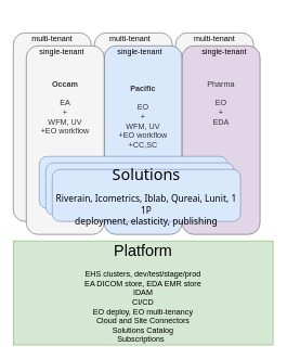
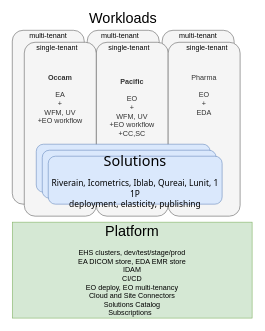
+ <mxCell id="18" value="&lt;font style=&quot;font-size: 24px&quot;&gt;Workloads&lt;/font&gt;" style="text;html=1;strokeColor=none;fillColor=none;align=center;verticalAlign=middle;whiteSpace=wrap;rounded=0;" vertex="1" parent="1"><mxGeometry x="165" y="20" width="80" height="20" as="geometry" /></mxCell>
- <mxCell id="6" value="&lt;b&gt;Pacific&lt;/b&gt;&lt;br&gt;&lt;br&gt;EO&lt;br&gt;+&lt;br&gt;WFM, UV&lt;br&gt;+EO workflow&lt;br&gt;+CC,SC&lt;br&gt;&lt;br&gt;&lt;br&gt;&lt;br&gt;&lt;br&gt;&lt;br&gt;" style="rounded=1;whiteSpace=wrap;html=1;fillColor=#dae8fc;strokeColor=#666666;fontColor=#333333;" vertex="1" parent="1"><mxGeometry x="160" y="70" width="120" height="290" as="geometry" /></mxCell>
+ <mxCell id="6" value="&lt;b&gt;Pacific&lt;/b&gt;&lt;br&gt;&lt;br&gt;EO&lt;br&gt;+&lt;br&gt;WFM, UV&lt;br&gt;+EO workflow&lt;br&gt;+CC,SC&lt;br&gt;&lt;br&gt;&lt;br&gt;&lt;br&gt;&lt;br&gt;&lt;br&gt;" style="rounded=1;whiteSpace=wrap;html=1;fillColor=#f5f5f5;strokeColor=#666666;fontColor=#333333;" vertex="1" parent="1"><mxGeometry x="160" y="70" width="120" height="290" as="geometry" /></mxCell>
- <mxCell id="7" value="Pharma&lt;br&gt;&lt;br&gt;EO&lt;br&gt;+&lt;br&gt;EDA&lt;br&gt;&lt;br&gt;&lt;br&gt;&lt;br&gt;&lt;br&gt;&lt;br&gt;&lt;br&gt;&lt;br&gt;&lt;br&gt;" style="rounded=1;whiteSpace=wrap;html=1;fillColor=#e1d5e7;strokeColor=#666666;fontColor=#333333;" vertex="1" parent="1"><mxGeometry x="280" y="70" width="120" height="290" as="geometry" /></mxCell>
+ <mxCell id="7" value="Pharma&lt;br&gt;&lt;br&gt;EO&lt;br&gt;+&lt;br&gt;EDA&lt;br&gt;&lt;br&gt;&lt;br&gt;&lt;br&gt;&lt;br&gt;&lt;br&gt;&lt;br&gt;&lt;br&gt;&lt;br&gt;" style="rounded=1;whiteSpace=wrap;html=1;fillColor=#f5f5f5;strokeColor=#666666;fontColor=#333333;" vertex="1" parent="1"><mxGeometry x="280" y="70" width="120" height="290" as="geometry" /></mxCell>
